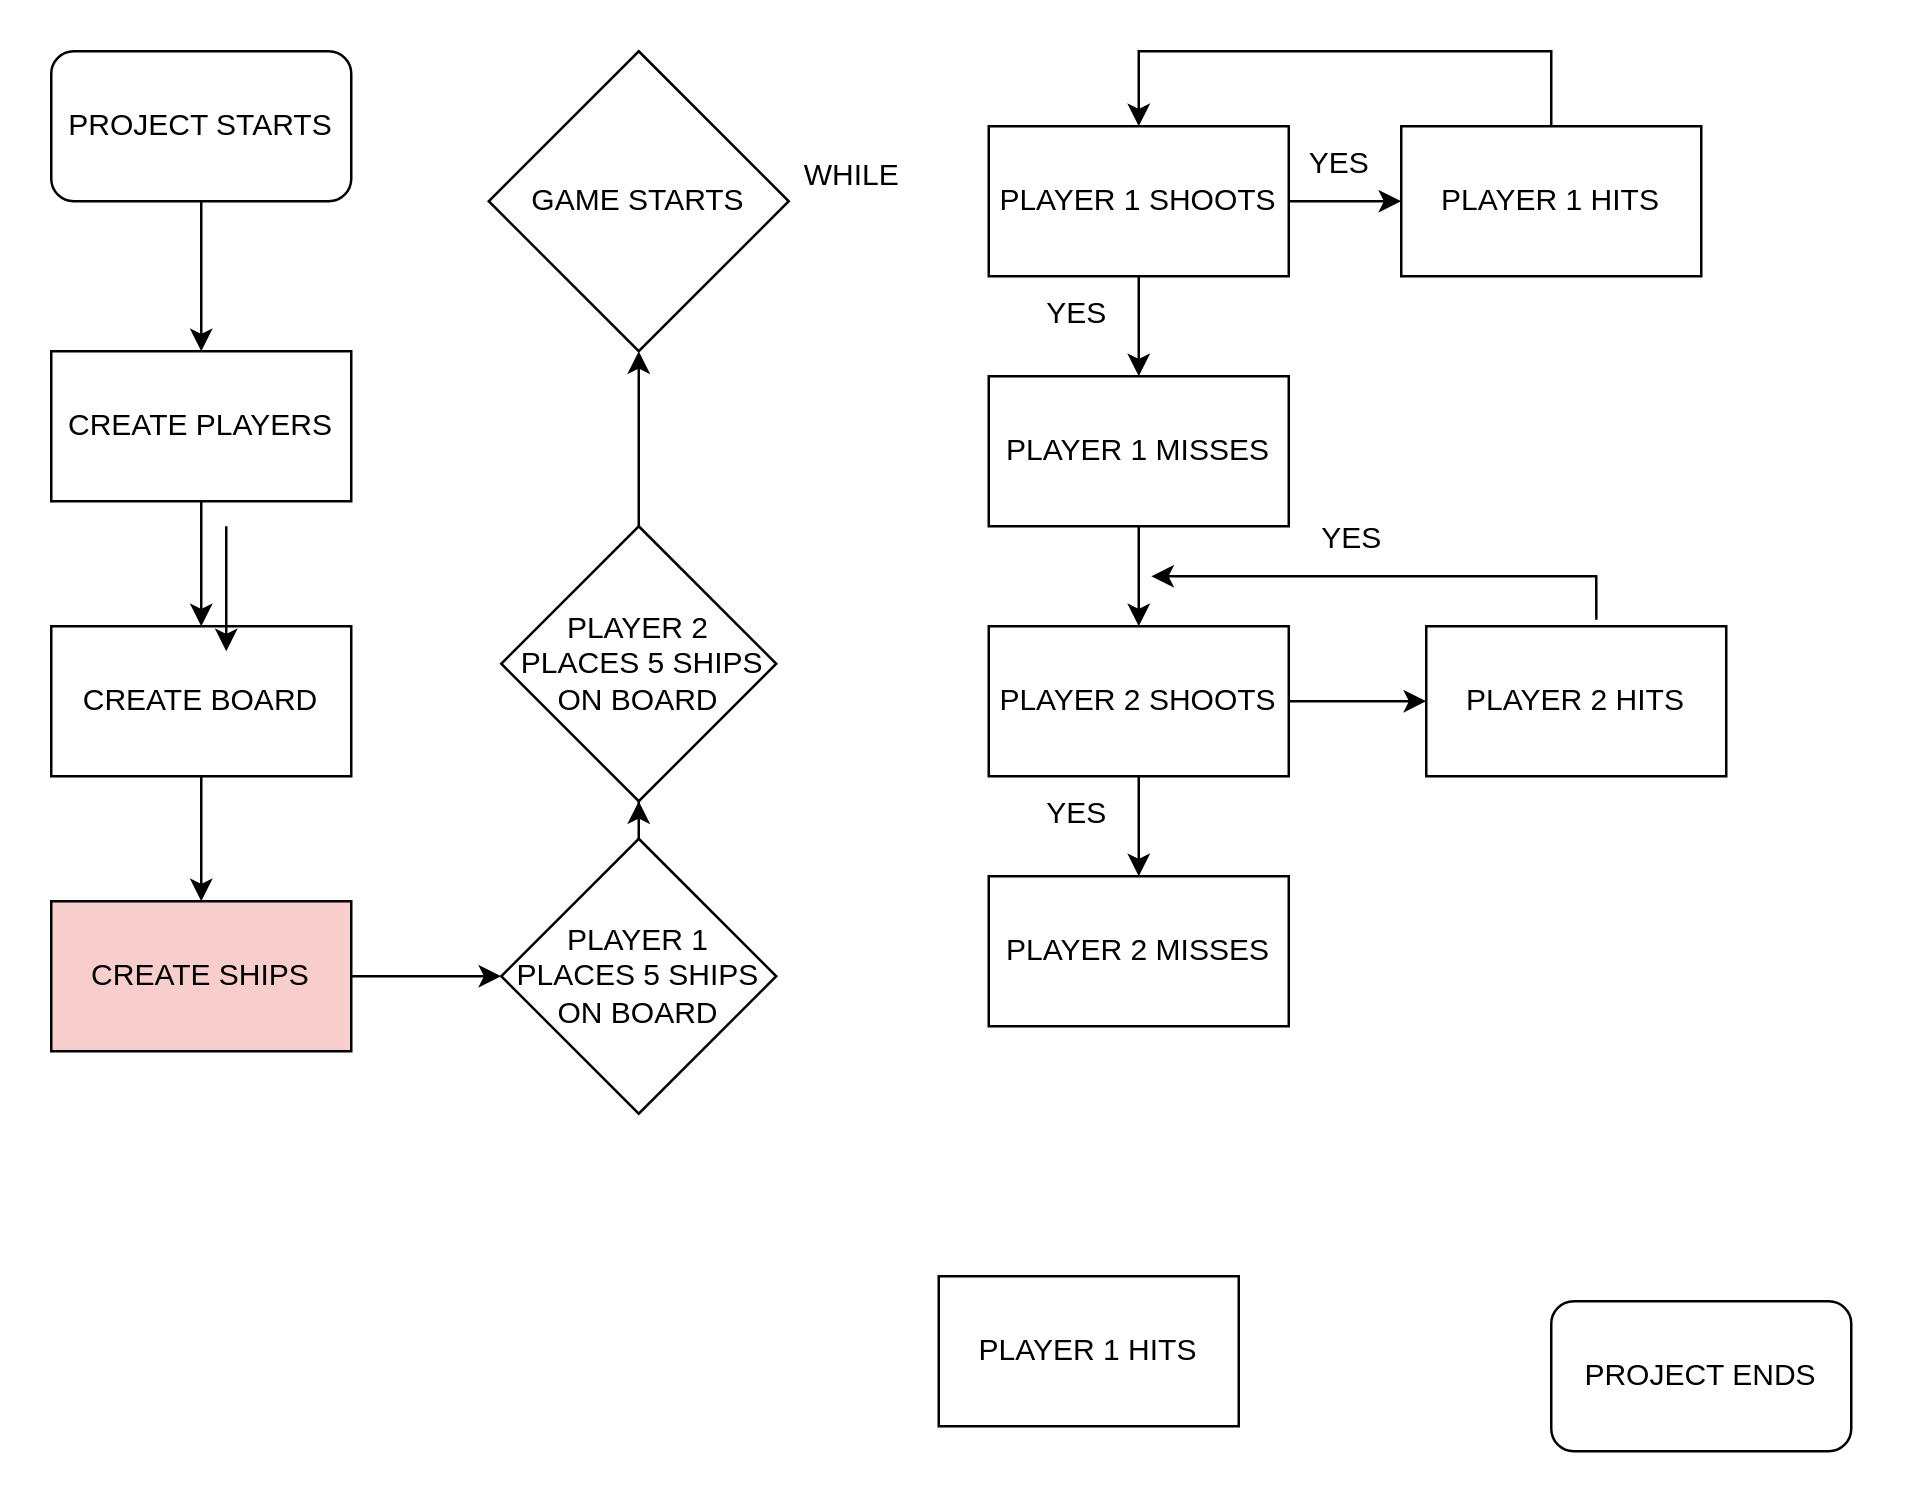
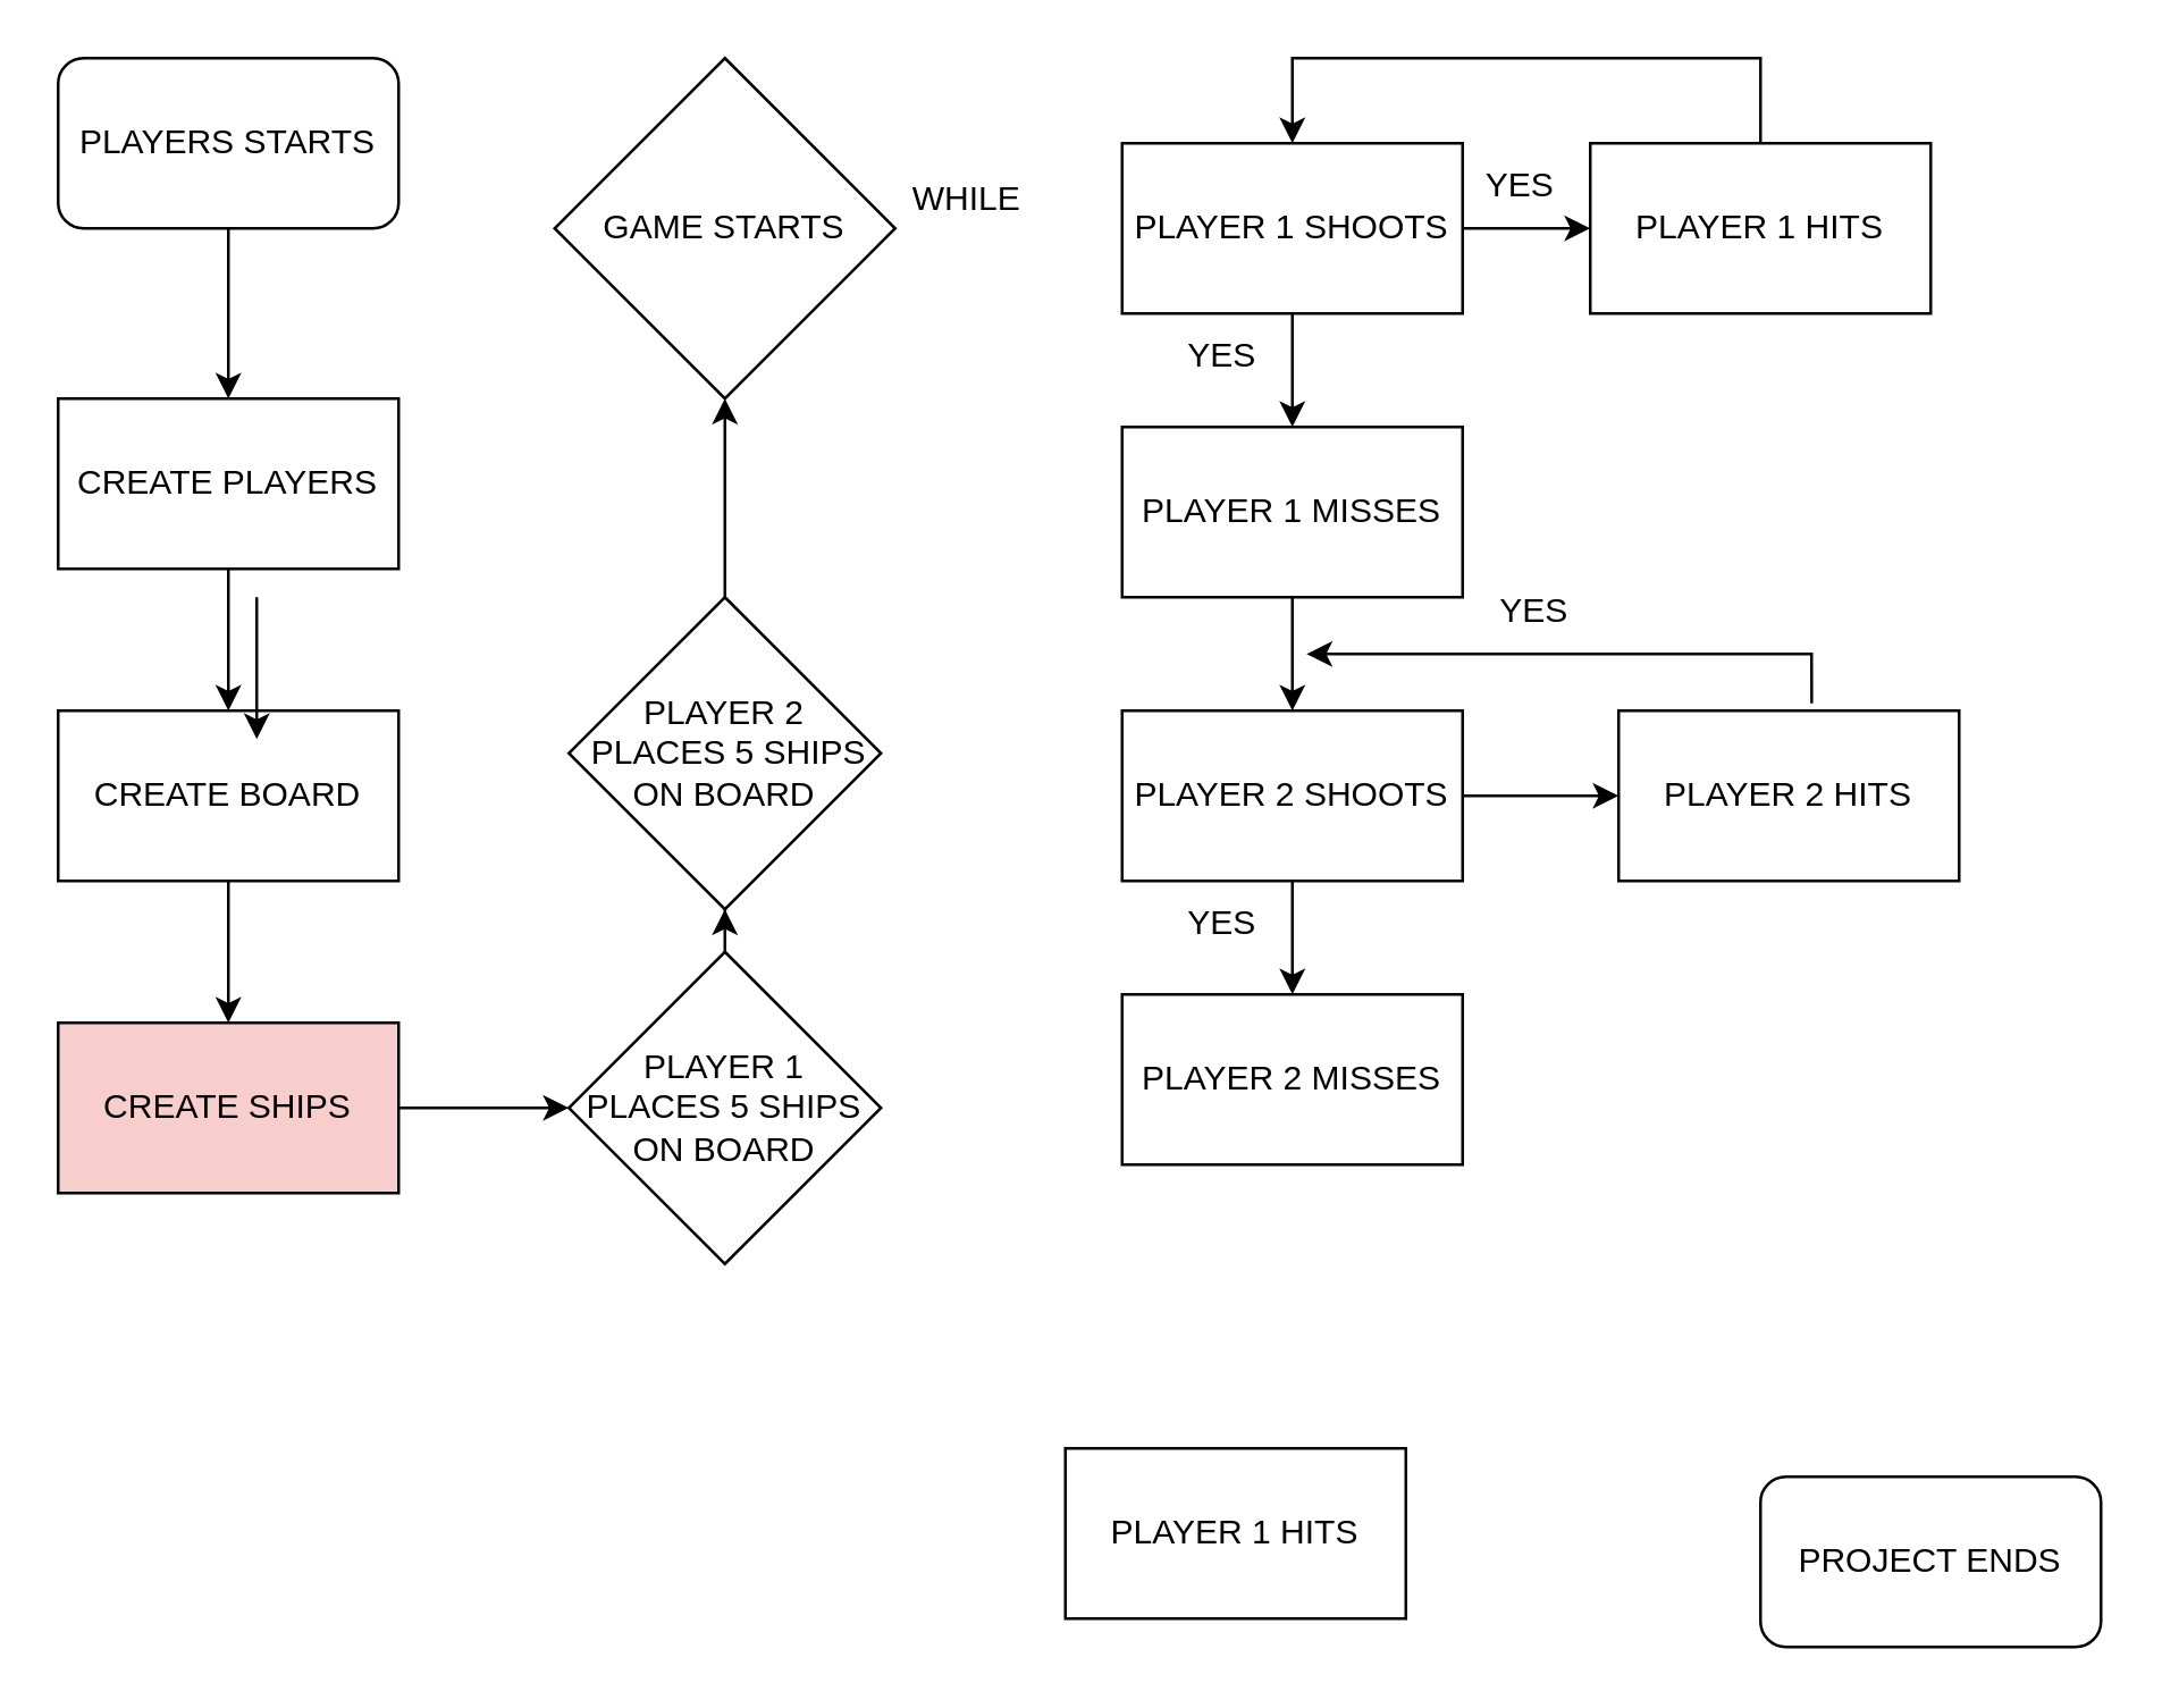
- <mxCell id="3" value="PROJECT STARTS" style="rounded=1;whiteSpace=wrap;html=1;" vertex="1" parent="1"><mxGeometry x="20" y="20" width="120" height="60" as="geometry" /></mxCell>
+ <mxCell id="3" value="PLAYERS STARTS" style="rounded=1;whiteSpace=wrap;html=1;" vertex="1" parent="1"><mxGeometry x="20" y="20" width="120" height="60" as="geometry" /></mxCell>
